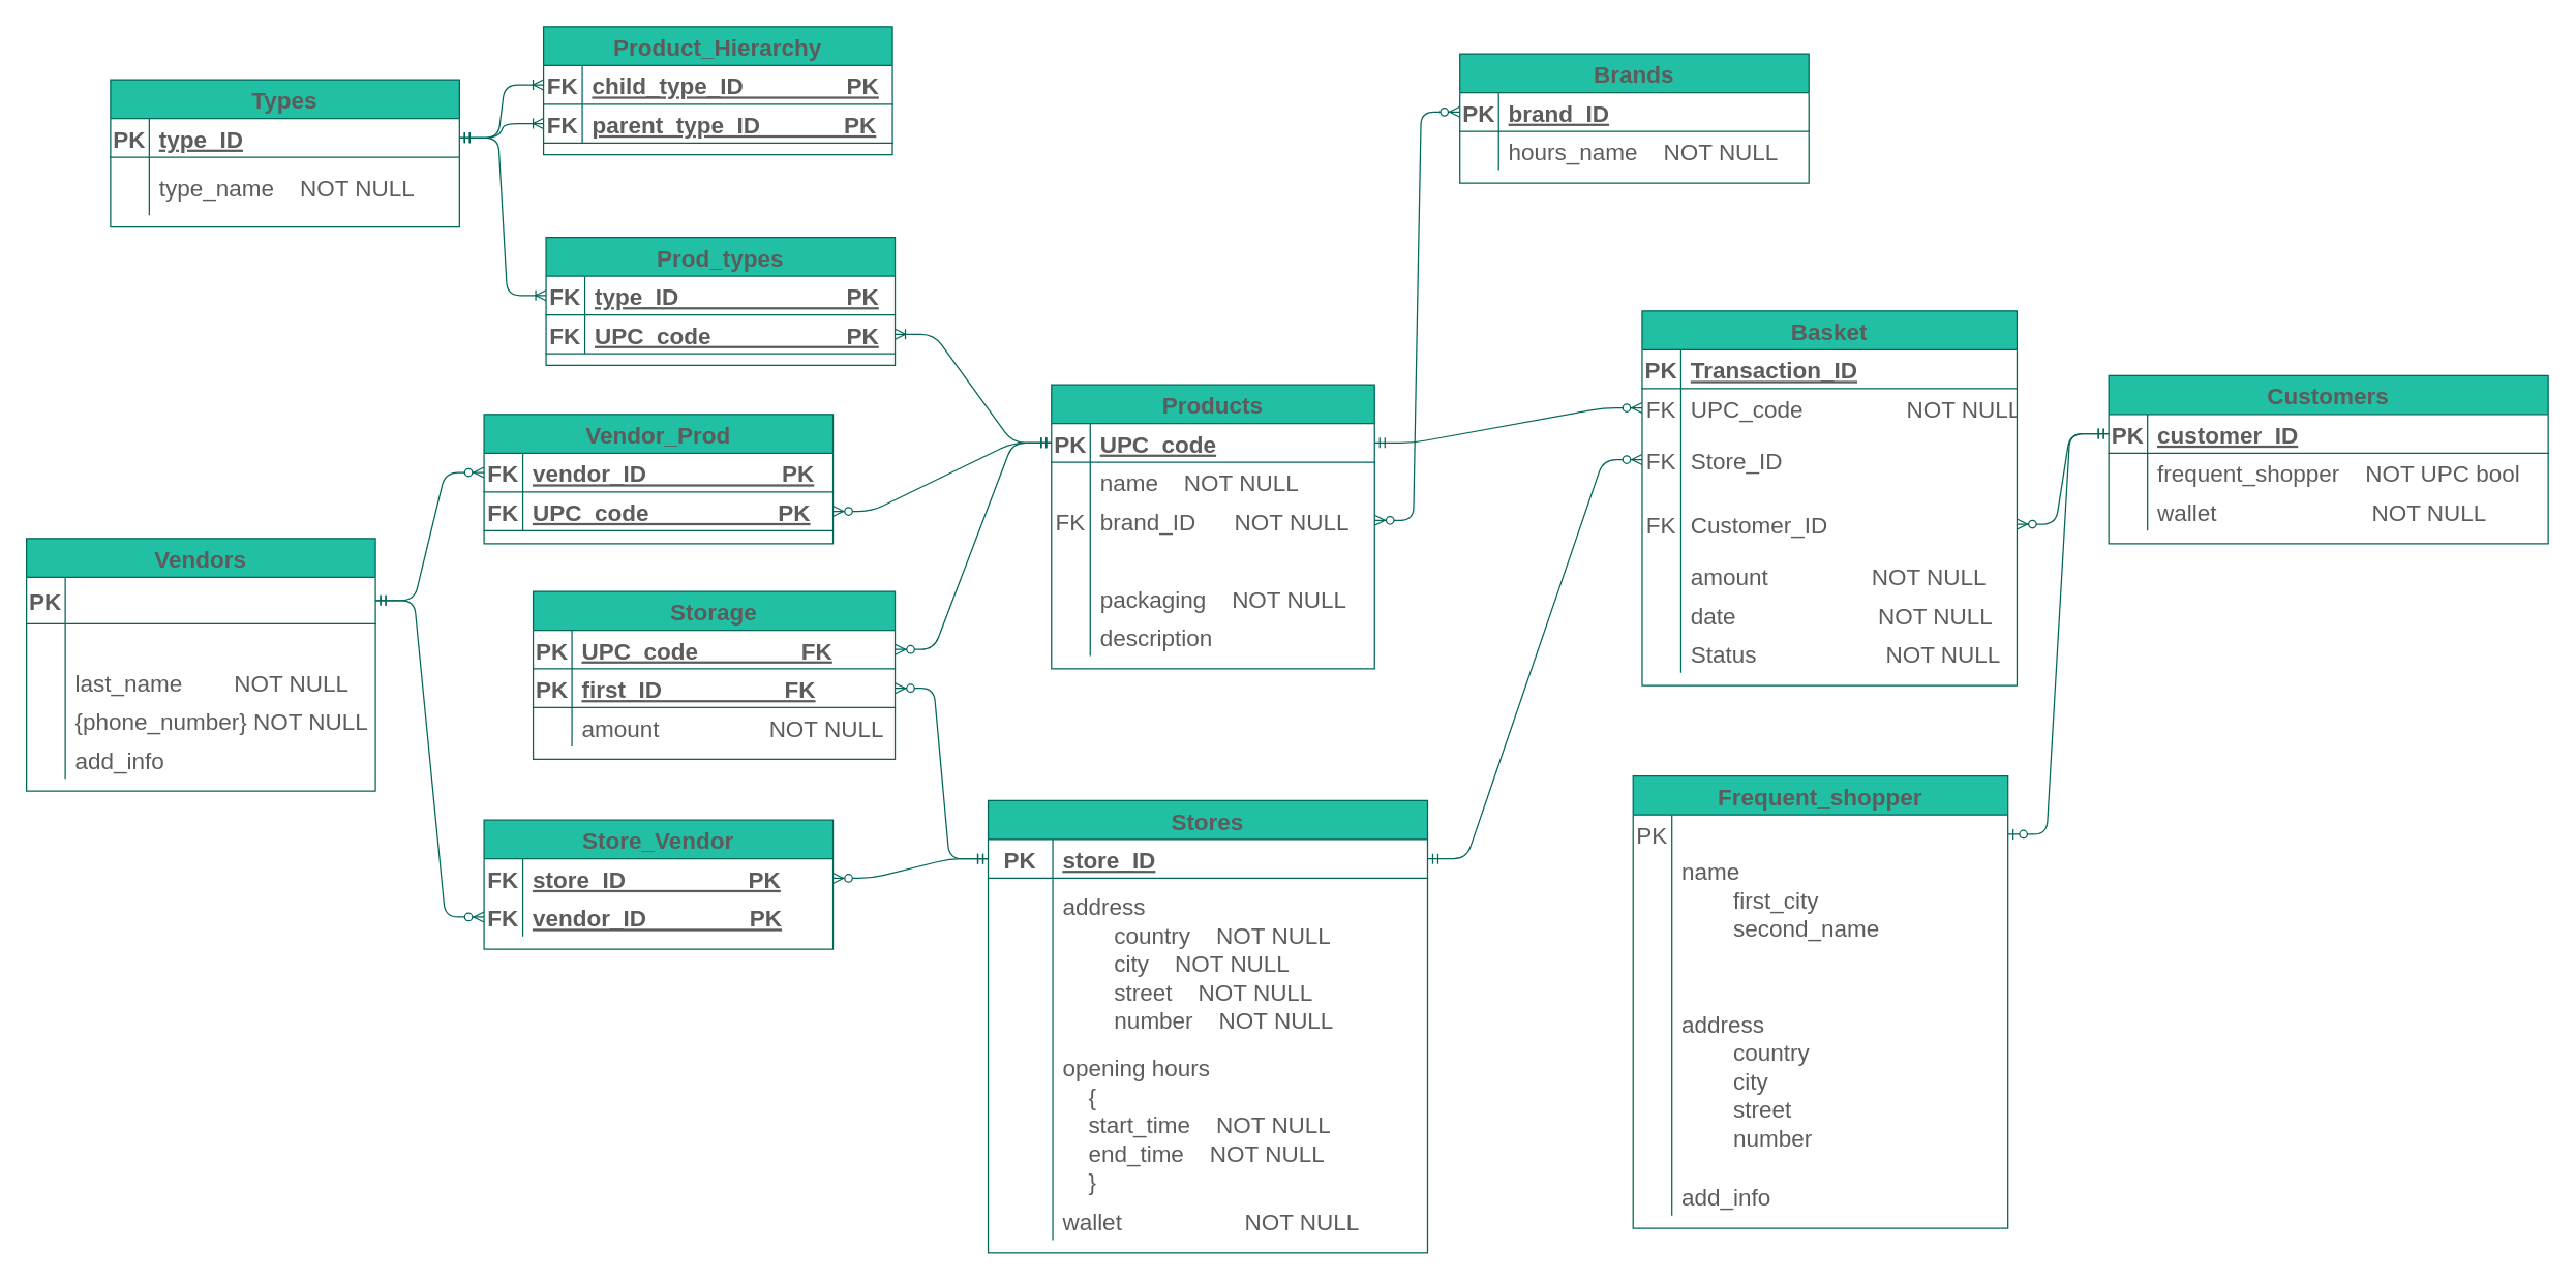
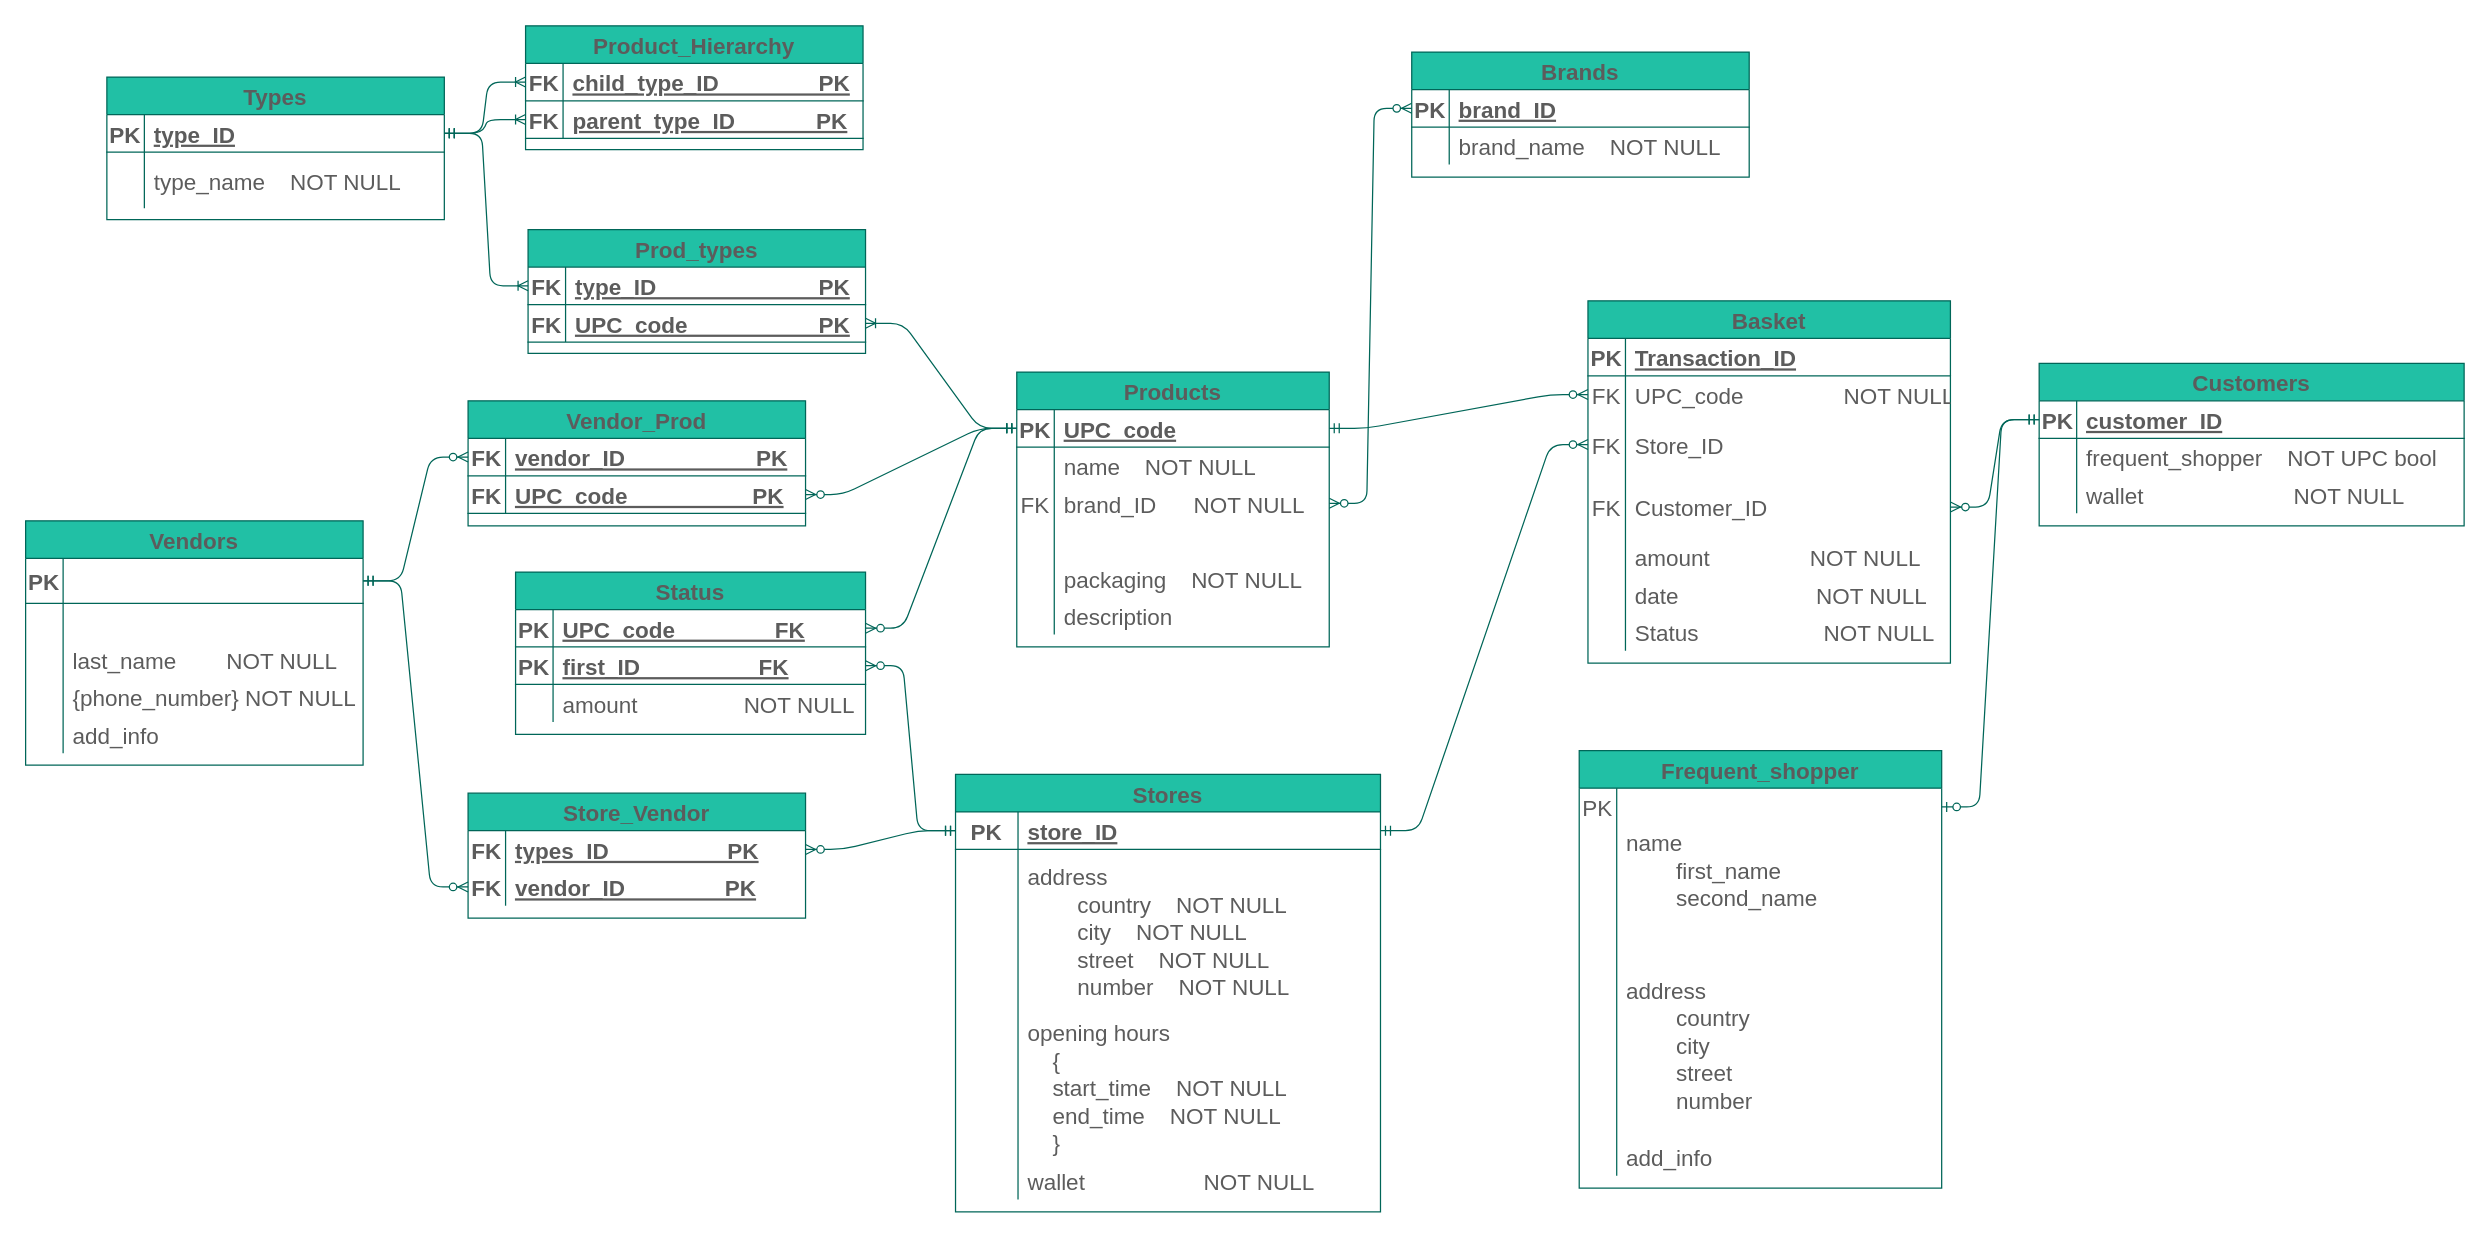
- <mxCell id="26" value="hours_name    NOT NULL" style="shape=partialRectangle;overflow=hidden;connectable=0;fillColor=none;top=0;left=0;bottom=0;right=0;align=left;spacingLeft=6;fontSize=18;strokeColor=#006658;fontColor=#5C5C5C;" vertex="1" parent="24"><mxGeometry x="30" width="240" height="30" as="geometry"><mxRectangle width="240" height="30" as="alternateBounds" /></mxGeometry></mxCell>
+ <mxCell id="26" value="brand_name    NOT NULL" style="shape=partialRectangle;overflow=hidden;connectable=0;fillColor=none;top=0;left=0;bottom=0;right=0;align=left;spacingLeft=6;fontSize=18;strokeColor=#006658;fontColor=#5C5C5C;" vertex="1" parent="24"><mxGeometry x="30" width="240" height="30" as="geometry"><mxRectangle width="240" height="30" as="alternateBounds" /></mxGeometry></mxCell>
- <mxCell id="100" value="Storage" style="shape=table;startSize=30;container=1;collapsible=1;childLayout=tableLayout;fixedRows=1;rowLines=0;fontStyle=1;align=center;resizeLast=1;fontSize=18;fillColor=#21C0A5;strokeColor=#006658;fontColor=#5C5C5C;" vertex="1" parent="1"><mxGeometry x="412" y="457" width="280" height="130" as="geometry" /></mxCell>
+ <mxCell id="100" value="Status" style="shape=table;startSize=30;container=1;collapsible=1;childLayout=tableLayout;fixedRows=1;rowLines=0;fontStyle=1;align=center;resizeLast=1;fontSize=18;fillColor=#21C0A5;strokeColor=#006658;fontColor=#5C5C5C;" vertex="1" parent="1"><mxGeometry x="412" y="457" width="280" height="130" as="geometry" /></mxCell>
- <mxCell id="129" value="name&#10;        first_city&#10;        second_name" style="shape=partialRectangle;connectable=0;fillColor=none;top=0;left=0;bottom=0;right=0;align=left;spacingLeft=6;overflow=hidden;fontSize=18;strokeColor=#006658;fontColor=#5C5C5C;" vertex="1" parent="127"><mxGeometry x="30" width="260" height="70" as="geometry"><mxRectangle width="260" height="70" as="alternateBounds" /></mxGeometry></mxCell>
+ <mxCell id="129" value="name&#10;        first_name&#10;        second_name" style="shape=partialRectangle;connectable=0;fillColor=none;top=0;left=0;bottom=0;right=0;align=left;spacingLeft=6;overflow=hidden;fontSize=18;strokeColor=#006658;fontColor=#5C5C5C;" vertex="1" parent="127"><mxGeometry x="30" width="260" height="70" as="geometry"><mxRectangle width="260" height="70" as="alternateBounds" /></mxGeometry></mxCell>
- <mxCell id="64" value="store_ID                   PK" style="shape=partialRectangle;connectable=0;fillColor=none;top=0;left=0;bottom=0;right=0;align=left;spacingLeft=6;overflow=hidden;fontSize=18;fontStyle=5;strokeColor=#006658;fontColor=#5C5C5C;" vertex="1" parent="62"><mxGeometry x="30" width="240" height="30" as="geometry"><mxRectangle width="240" height="30" as="alternateBounds" /></mxGeometry></mxCell>
+ <mxCell id="64" value="types_ID                   PK" style="shape=partialRectangle;connectable=0;fillColor=none;top=0;left=0;bottom=0;right=0;align=left;spacingLeft=6;overflow=hidden;fontSize=18;fontStyle=5;strokeColor=#006658;fontColor=#5C5C5C;" vertex="1" parent="62"><mxGeometry x="30" width="240" height="30" as="geometry"><mxRectangle width="240" height="30" as="alternateBounds" /></mxGeometry></mxCell>
